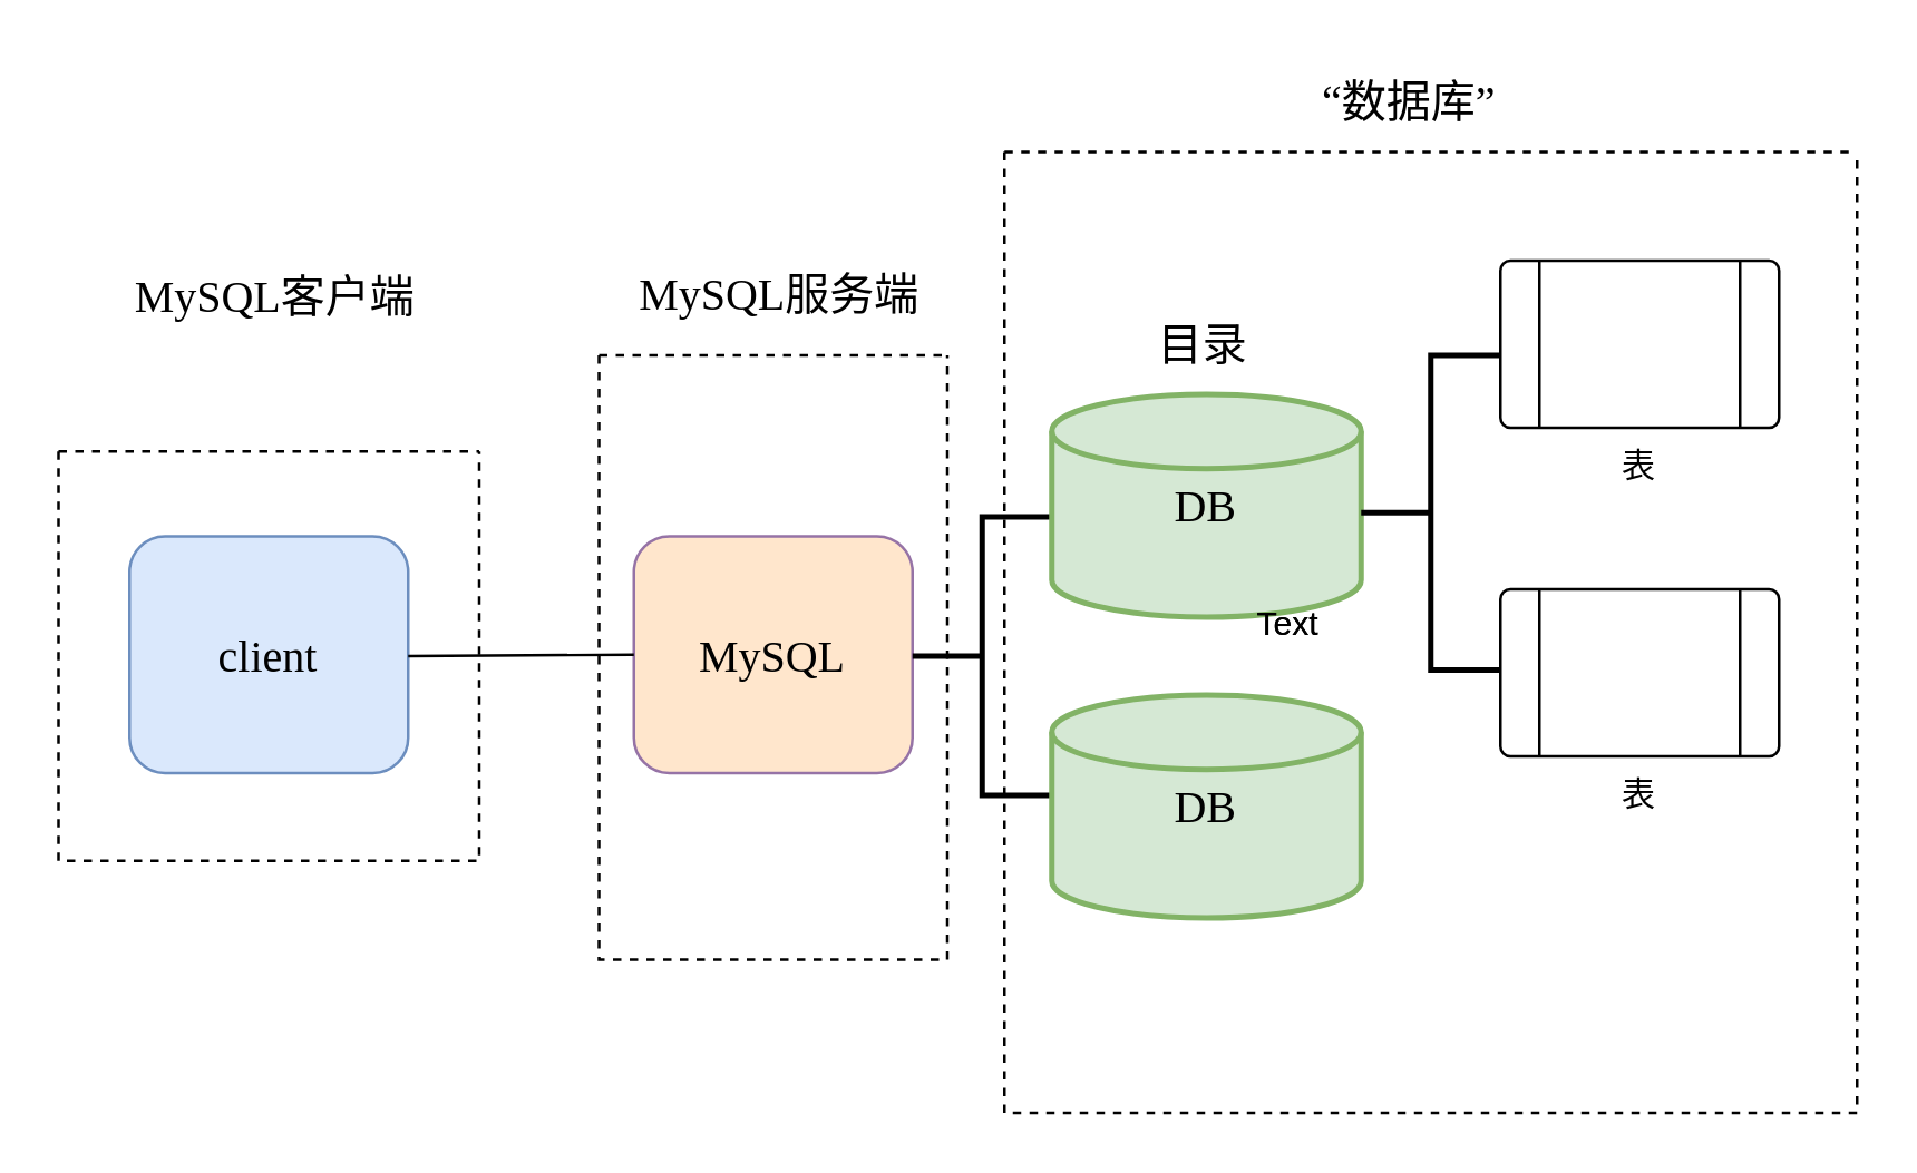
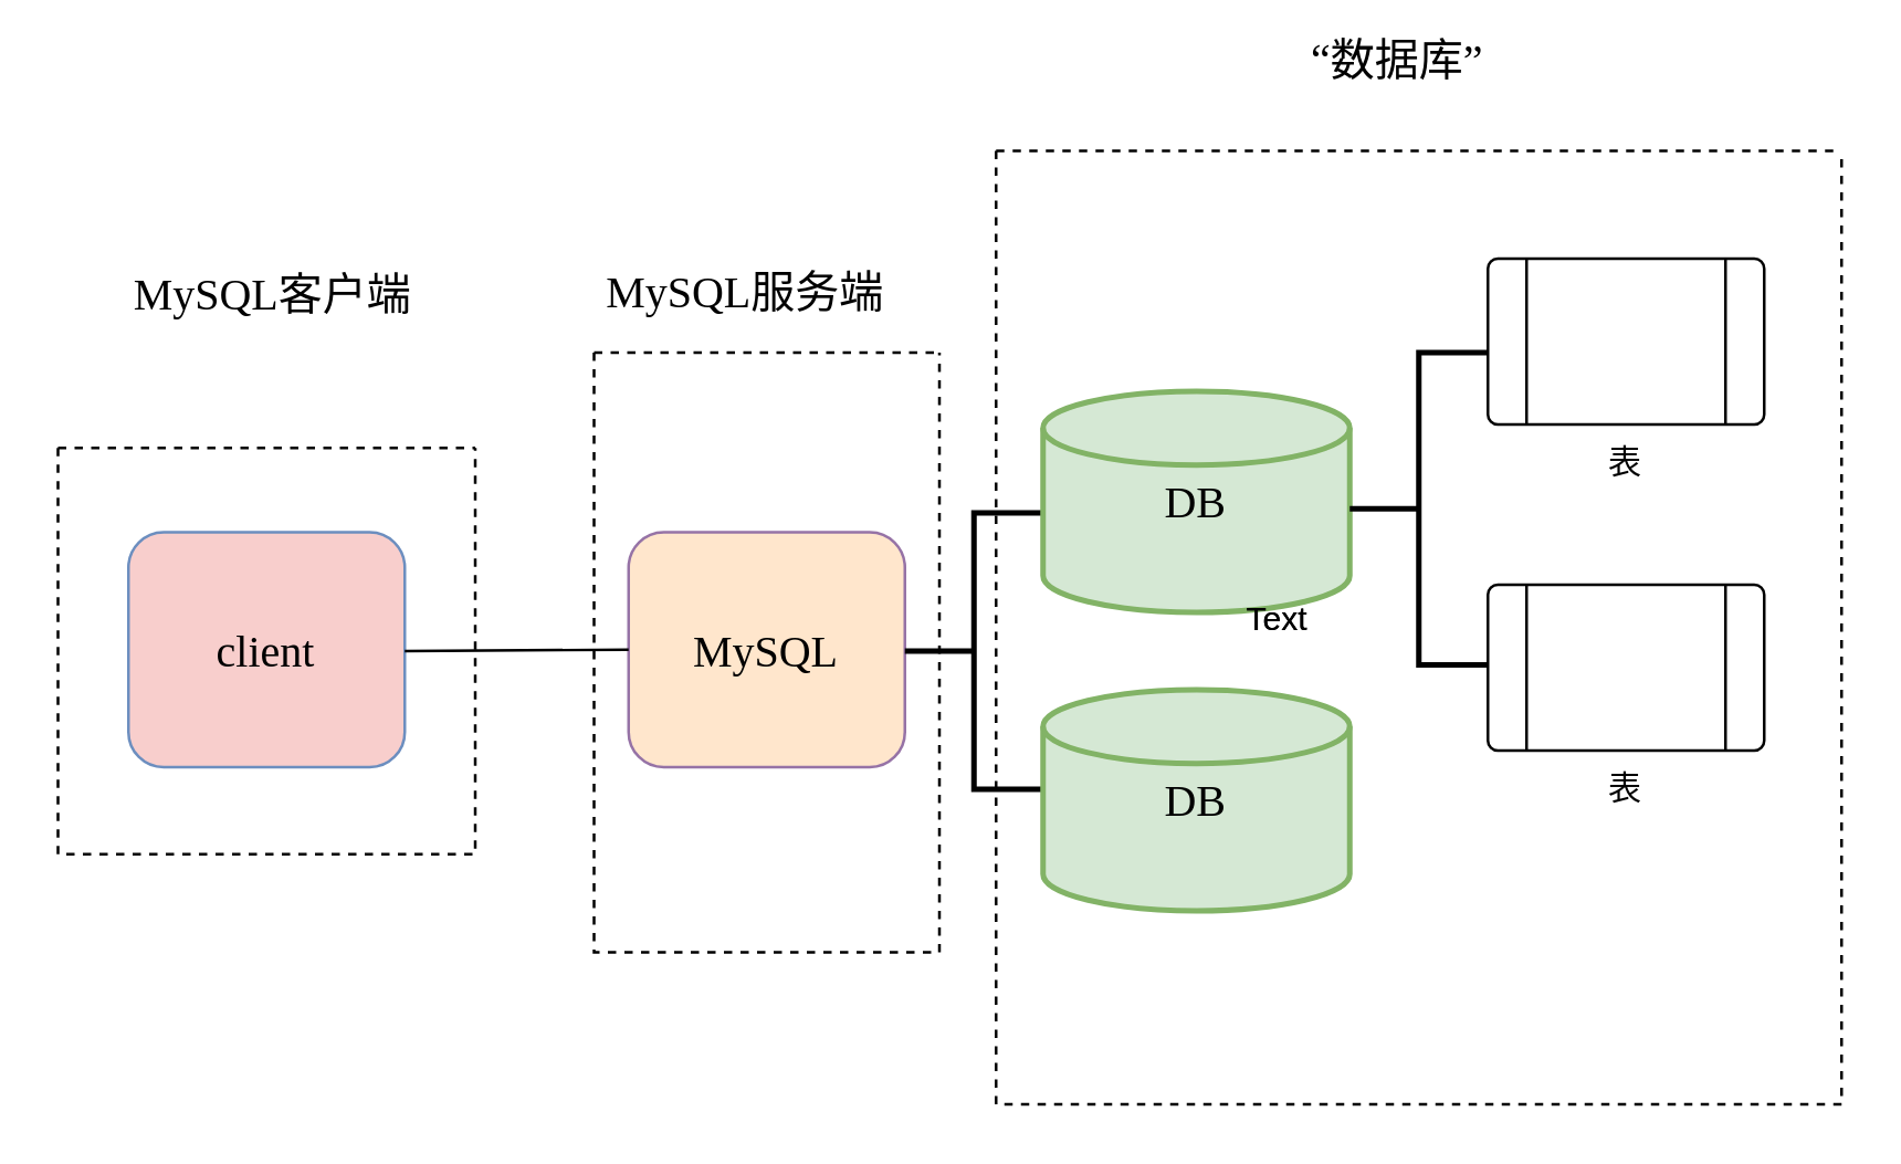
- <mxCell id="18" value="&lt;font face=&quot;Comic Sans MS&quot;&gt;&lt;span style=&quot;font-size: 16px;&quot;&gt;“数据库”&lt;/span&gt;&lt;/font&gt;" style="text;html=1;align=center;verticalAlign=middle;resizable=0;points=[];autosize=1;strokeColor=none;fillColor=none;" vertex="1" parent="1"><mxGeometry x="465" y="20" width="79" height="31" as="geometry" /></mxCell>
+ <mxCell id="18" value="&lt;font face=&quot;Comic Sans MS&quot;&gt;&lt;span style=&quot;font-size: 16px;&quot;&gt;“数据库”&lt;/span&gt;&lt;/font&gt;" style="text;html=1;align=center;verticalAlign=middle;resizable=0;points=[];autosize=1;strokeColor=none;fillColor=none;" vertex="1" parent="1"><mxGeometry x="465" y="5" width="79" height="31" as="geometry" /></mxCell>
- <mxCell id="17" value="&lt;font style=&quot;font-size: 16px;&quot; face=&quot;Comic Sans MS&quot;&gt;MySQL服务端&lt;/font&gt;" style="text;html=1;align=center;verticalAlign=middle;resizable=0;points=[];autosize=1;strokeColor=none;fillColor=none;" vertex="1" parent="1"><mxGeometry x="217.5" y="89" width="122" height="31" as="geometry" /></mxCell>
+ <mxCell id="17" value="&lt;font style=&quot;font-size: 16px;&quot; face=&quot;Comic Sans MS&quot;&gt;MySQL服务端&lt;/font&gt;" style="text;html=1;align=center;verticalAlign=middle;resizable=0;points=[];autosize=1;strokeColor=none;fillColor=none;" vertex="1" parent="1"><mxGeometry x="207.5" y="89" width="122" height="31" as="geometry" /></mxCell>
- <mxCell id="19" value="&lt;font style=&quot;font-size: 16px;&quot; face=&quot;Comic Sans MS&quot;&gt;目录&lt;/font&gt;" style="text;html=1;align=center;verticalAlign=middle;resizable=0;points=[];autosize=1;strokeColor=none;fillColor=none;" vertex="1" parent="1"><mxGeometry x="406" y="107.5" width="50" height="31" as="geometry" /></mxCell>
- <mxCell id="2" value="&lt;font style=&quot;font-size: 16px;&quot; face=&quot;Comic Sans MS&quot;&gt;client&lt;/font&gt;" style="rounded=1;whiteSpace=wrap;html=1;fillColor=#dae8fc;strokeColor=#6c8ebf;" vertex="1" parent="1"><mxGeometry x="46" y="192" width="100" height="85" as="geometry" /></mxCell>
+ <mxCell id="2" value="&lt;font style=&quot;font-size: 16px;&quot; face=&quot;Comic Sans MS&quot;&gt;client&lt;/font&gt;" style="rounded=1;whiteSpace=wrap;html=1;fillColor=#f8cecc;strokeColor=#6c8ebf;" vertex="1" parent="1"><mxGeometry x="46" y="192" width="100" height="85" as="geometry" /></mxCell>
